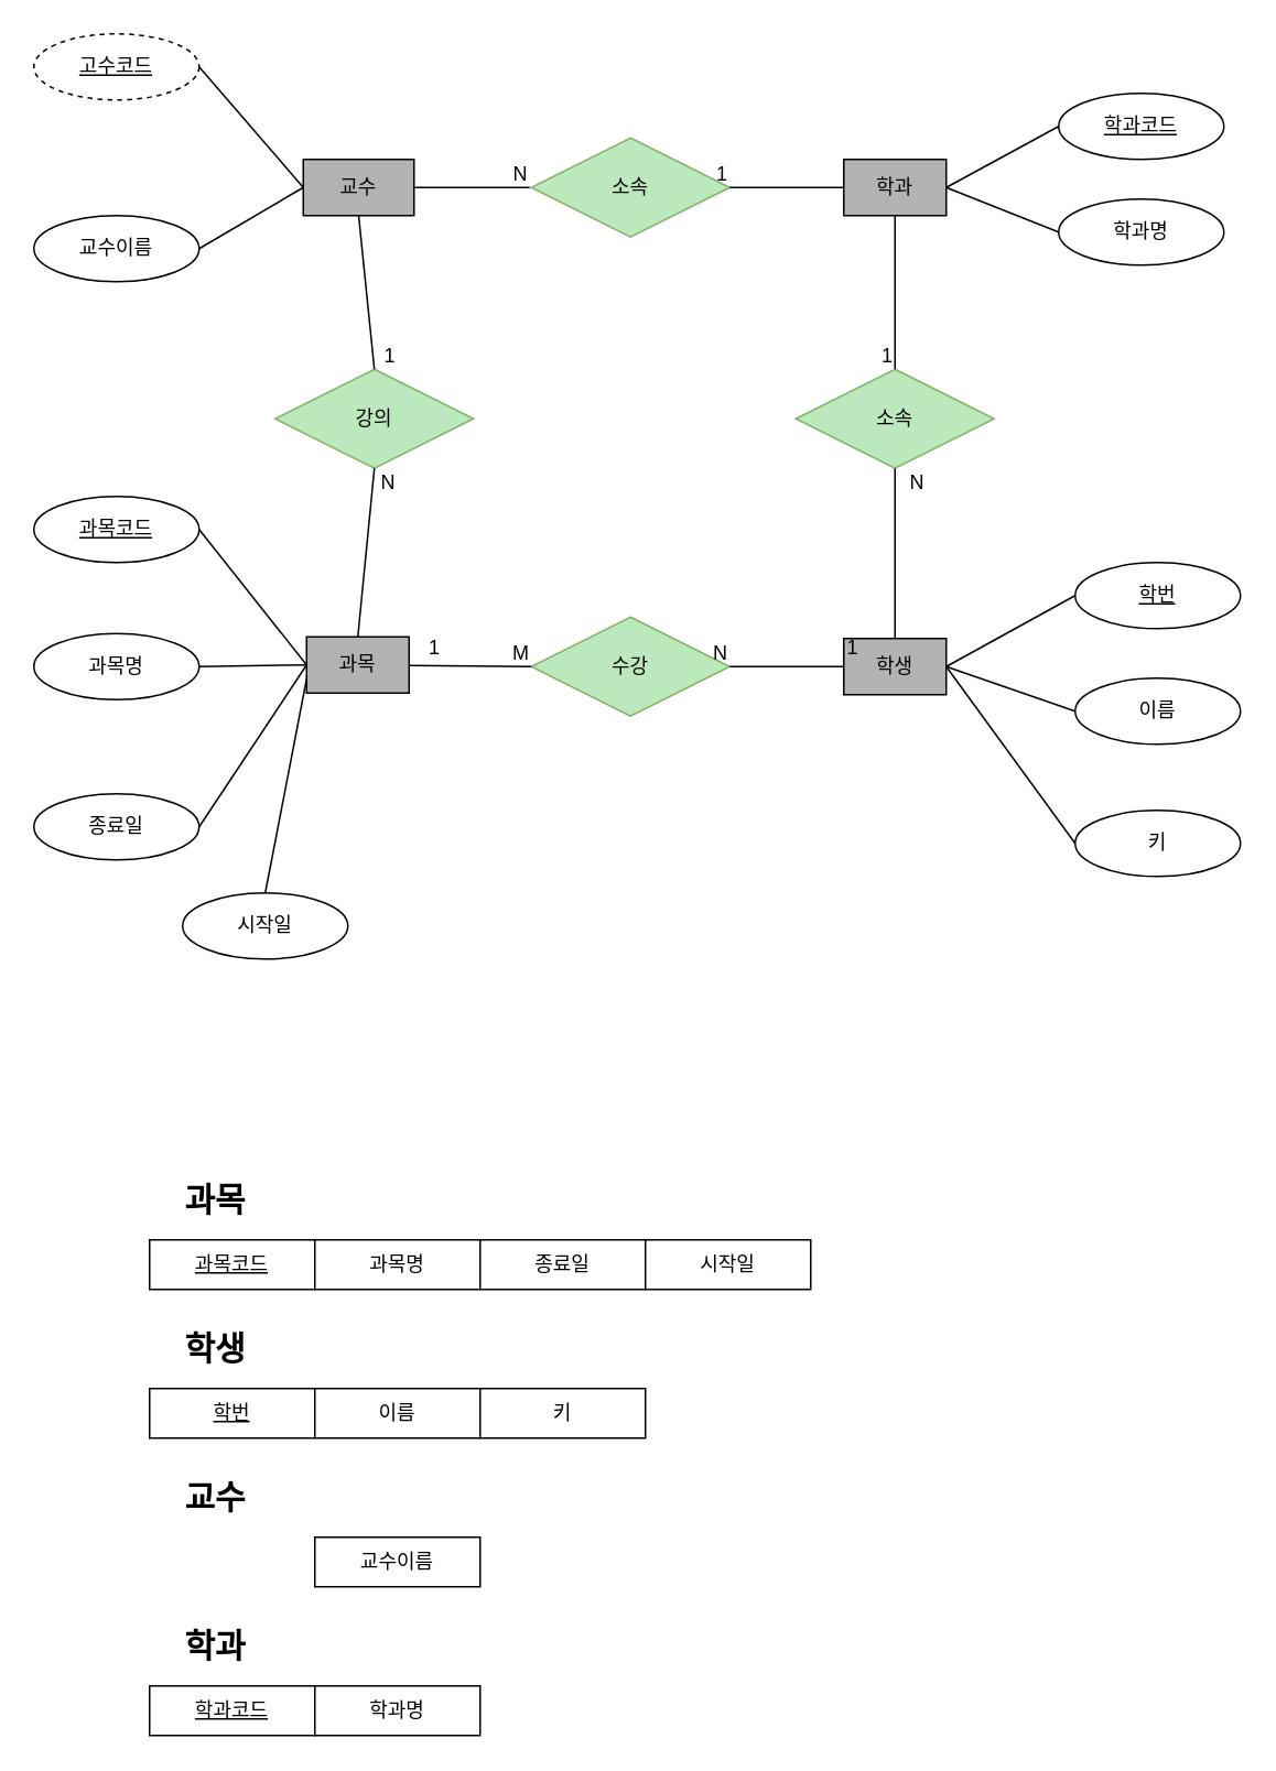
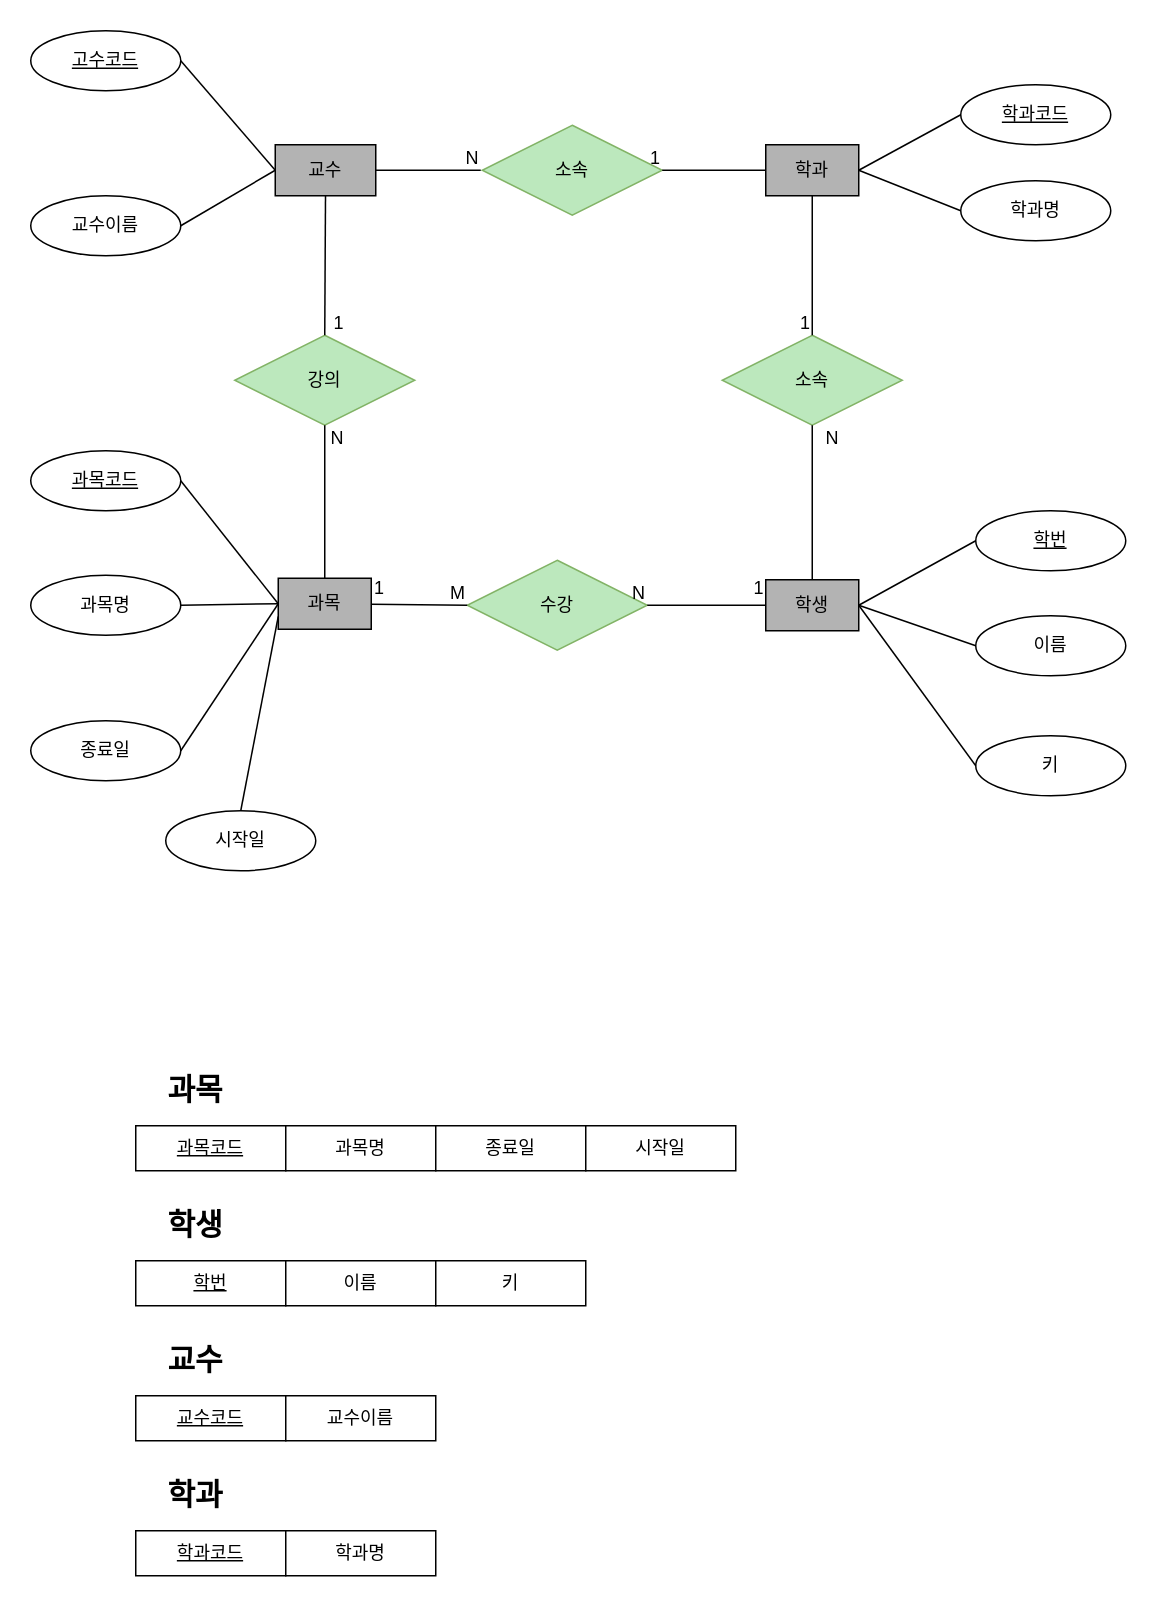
- <mxCell id="8" value="&lt;u&gt;고수코드&lt;/u&gt;" style="ellipse;whiteSpace=wrap;html=1;align=center;dashed=1;" vertex="1" parent="1"><mxGeometry x="20" y="20" width="100" height="40" as="geometry" /></mxCell>
+ <mxCell id="8" value="&lt;u&gt;고수코드&lt;/u&gt;" style="ellipse;whiteSpace=wrap;html=1;align=center;" vertex="1" parent="1"><mxGeometry x="20" y="20" width="100" height="40" as="geometry" /></mxCell>
- <mxCell id="3" value="강의" style="shape=rhombus;perimeter=rhombusPerimeter;whiteSpace=wrap;html=1;align=center;fillColor=#BCE8BD;gradientColor=none;strokeColor=#82b366;" vertex="1" parent="1"><mxGeometry x="166" y="223" width="120" height="60" as="geometry" /></mxCell>
+ <mxCell id="3" value="강의" style="shape=rhombus;perimeter=rhombusPerimeter;whiteSpace=wrap;html=1;align=center;fillColor=#BCE8BD;gradientColor=none;strokeColor=#82b366;" vertex="1" parent="1"><mxGeometry x="156" y="223" width="120" height="60" as="geometry" /></mxCell>
- <mxCell id="5" value="수강" style="shape=rhombus;perimeter=rhombusPerimeter;whiteSpace=wrap;html=1;align=center;fillColor=#BCE8BD;gradientColor=none;strokeColor=#82b366;" vertex="1" parent="1"><mxGeometry x="321" y="373" width="120" height="60" as="geometry" /></mxCell>
+ <mxCell id="5" value="수강" style="shape=rhombus;perimeter=rhombusPerimeter;whiteSpace=wrap;html=1;align=center;fillColor=#BCE8BD;gradientColor=none;strokeColor=#82b366;" vertex="1" parent="1"><mxGeometry x="311" y="373" width="120" height="60" as="geometry" /></mxCell>
+ <mxCell id="62" value="&lt;u&gt;교수코드&lt;/u&gt;" style="rounded=0;whiteSpace=wrap;html=1;" vertex="1" parent="1"><mxGeometry x="90" y="930" width="100" height="30" as="geometry" /></mxCell>
